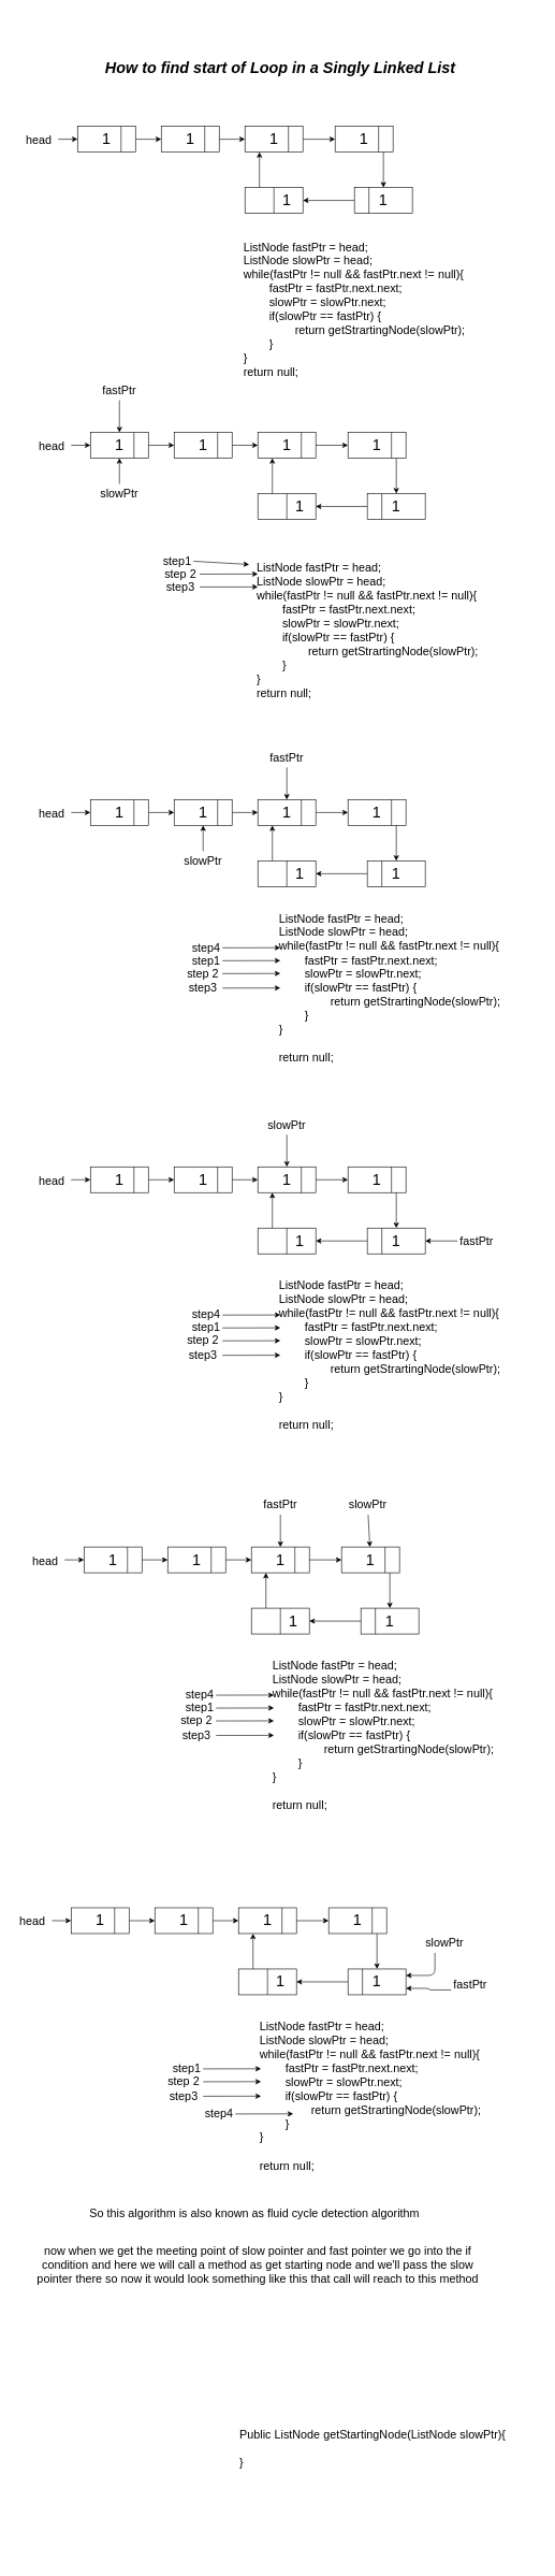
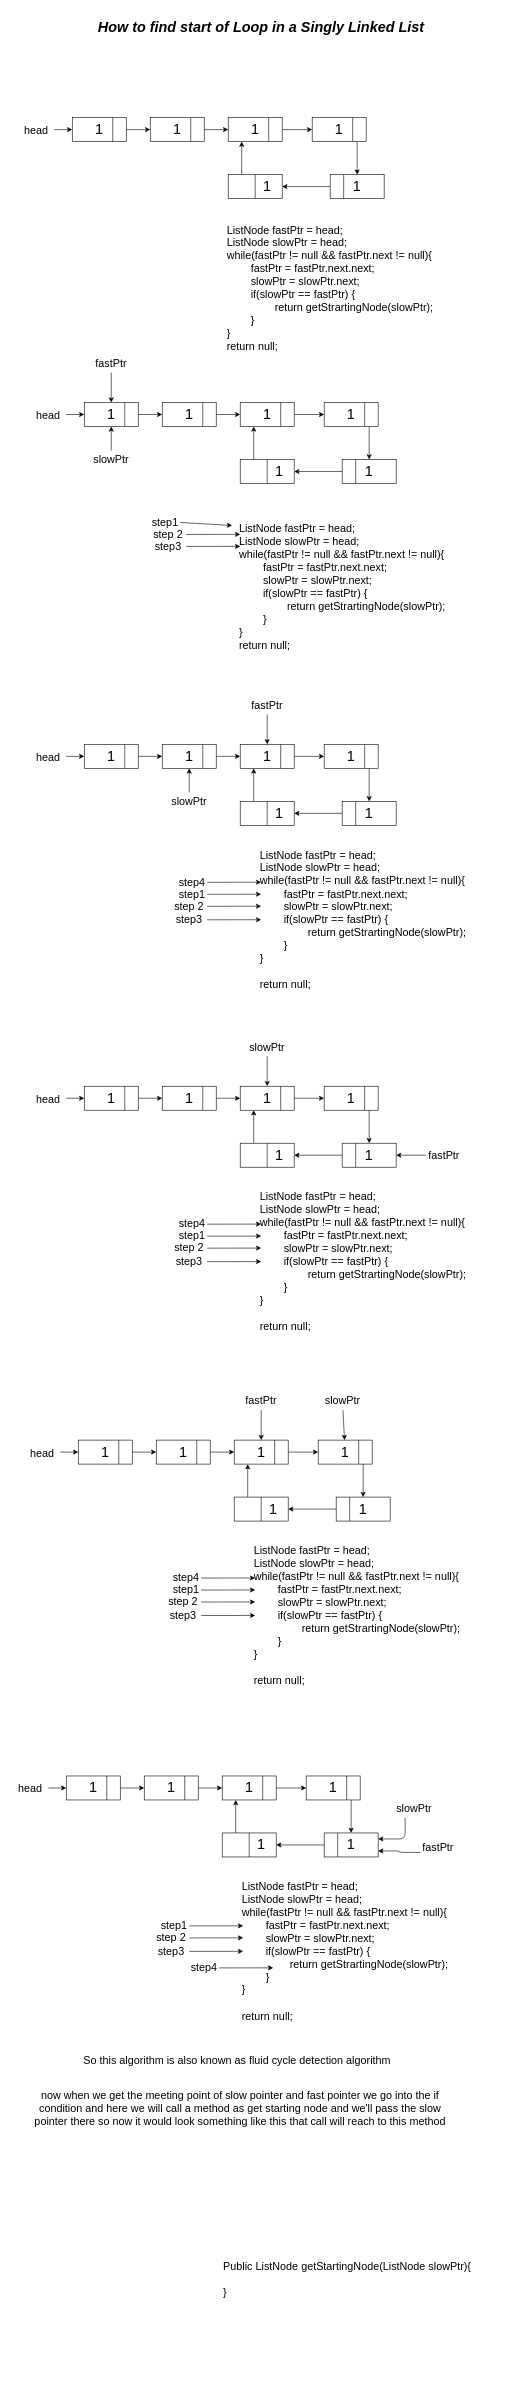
- <mxCell id="2" value="&lt;font style=&quot;font-size: 24px;&quot;&gt;&lt;b&gt;&lt;i&gt;How to find start of Loop in a Singly Linked List&lt;/i&gt;&lt;/b&gt;&lt;/font&gt;" style="text;html=1;strokeColor=none;fillColor=none;align=center;verticalAlign=middle;whiteSpace=wrap;rounded=0;" parent="1" vertex="1"><mxGeometry x="30" y="80" width="810" height="50" as="geometry" /></mxCell>
+ <mxCell id="2" value="&lt;font style=&quot;font-size: 24px;&quot;&gt;&lt;b&gt;&lt;i&gt;How to find start of Loop in a Singly Linked List&lt;/i&gt;&lt;/b&gt;&lt;/font&gt;" style="text;html=1;strokeColor=none;fillColor=none;align=center;verticalAlign=middle;whiteSpace=wrap;rounded=0;" parent="1" vertex="1"><mxGeometry x="30" y="20" width="810" height="50" as="geometry" /></mxCell>
